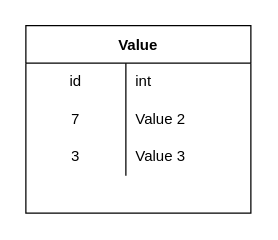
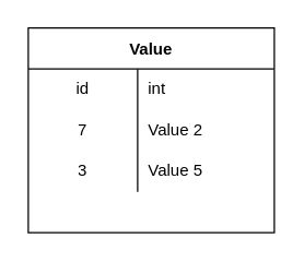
- <mxCell id="11" value="Value 3" style="shape=partialRectangle;html=1;whiteSpace=wrap;connectable=0;fillColor=none;top=0;left=0;bottom=0;right=0;align=left;spacingLeft=6;overflow=hidden;" parent="9" vertex="1"><mxGeometry x="80" width="100" height="30" as="geometry"><mxRectangle width="100" height="30" as="alternateBounds" /></mxGeometry></mxCell>
+ <mxCell id="11" value="Value 5" style="shape=partialRectangle;html=1;whiteSpace=wrap;connectable=0;fillColor=none;top=0;left=0;bottom=0;right=0;align=left;spacingLeft=6;overflow=hidden;" parent="9" vertex="1"><mxGeometry x="80" width="100" height="30" as="geometry"><mxRectangle width="100" height="30" as="alternateBounds" /></mxGeometry></mxCell>
